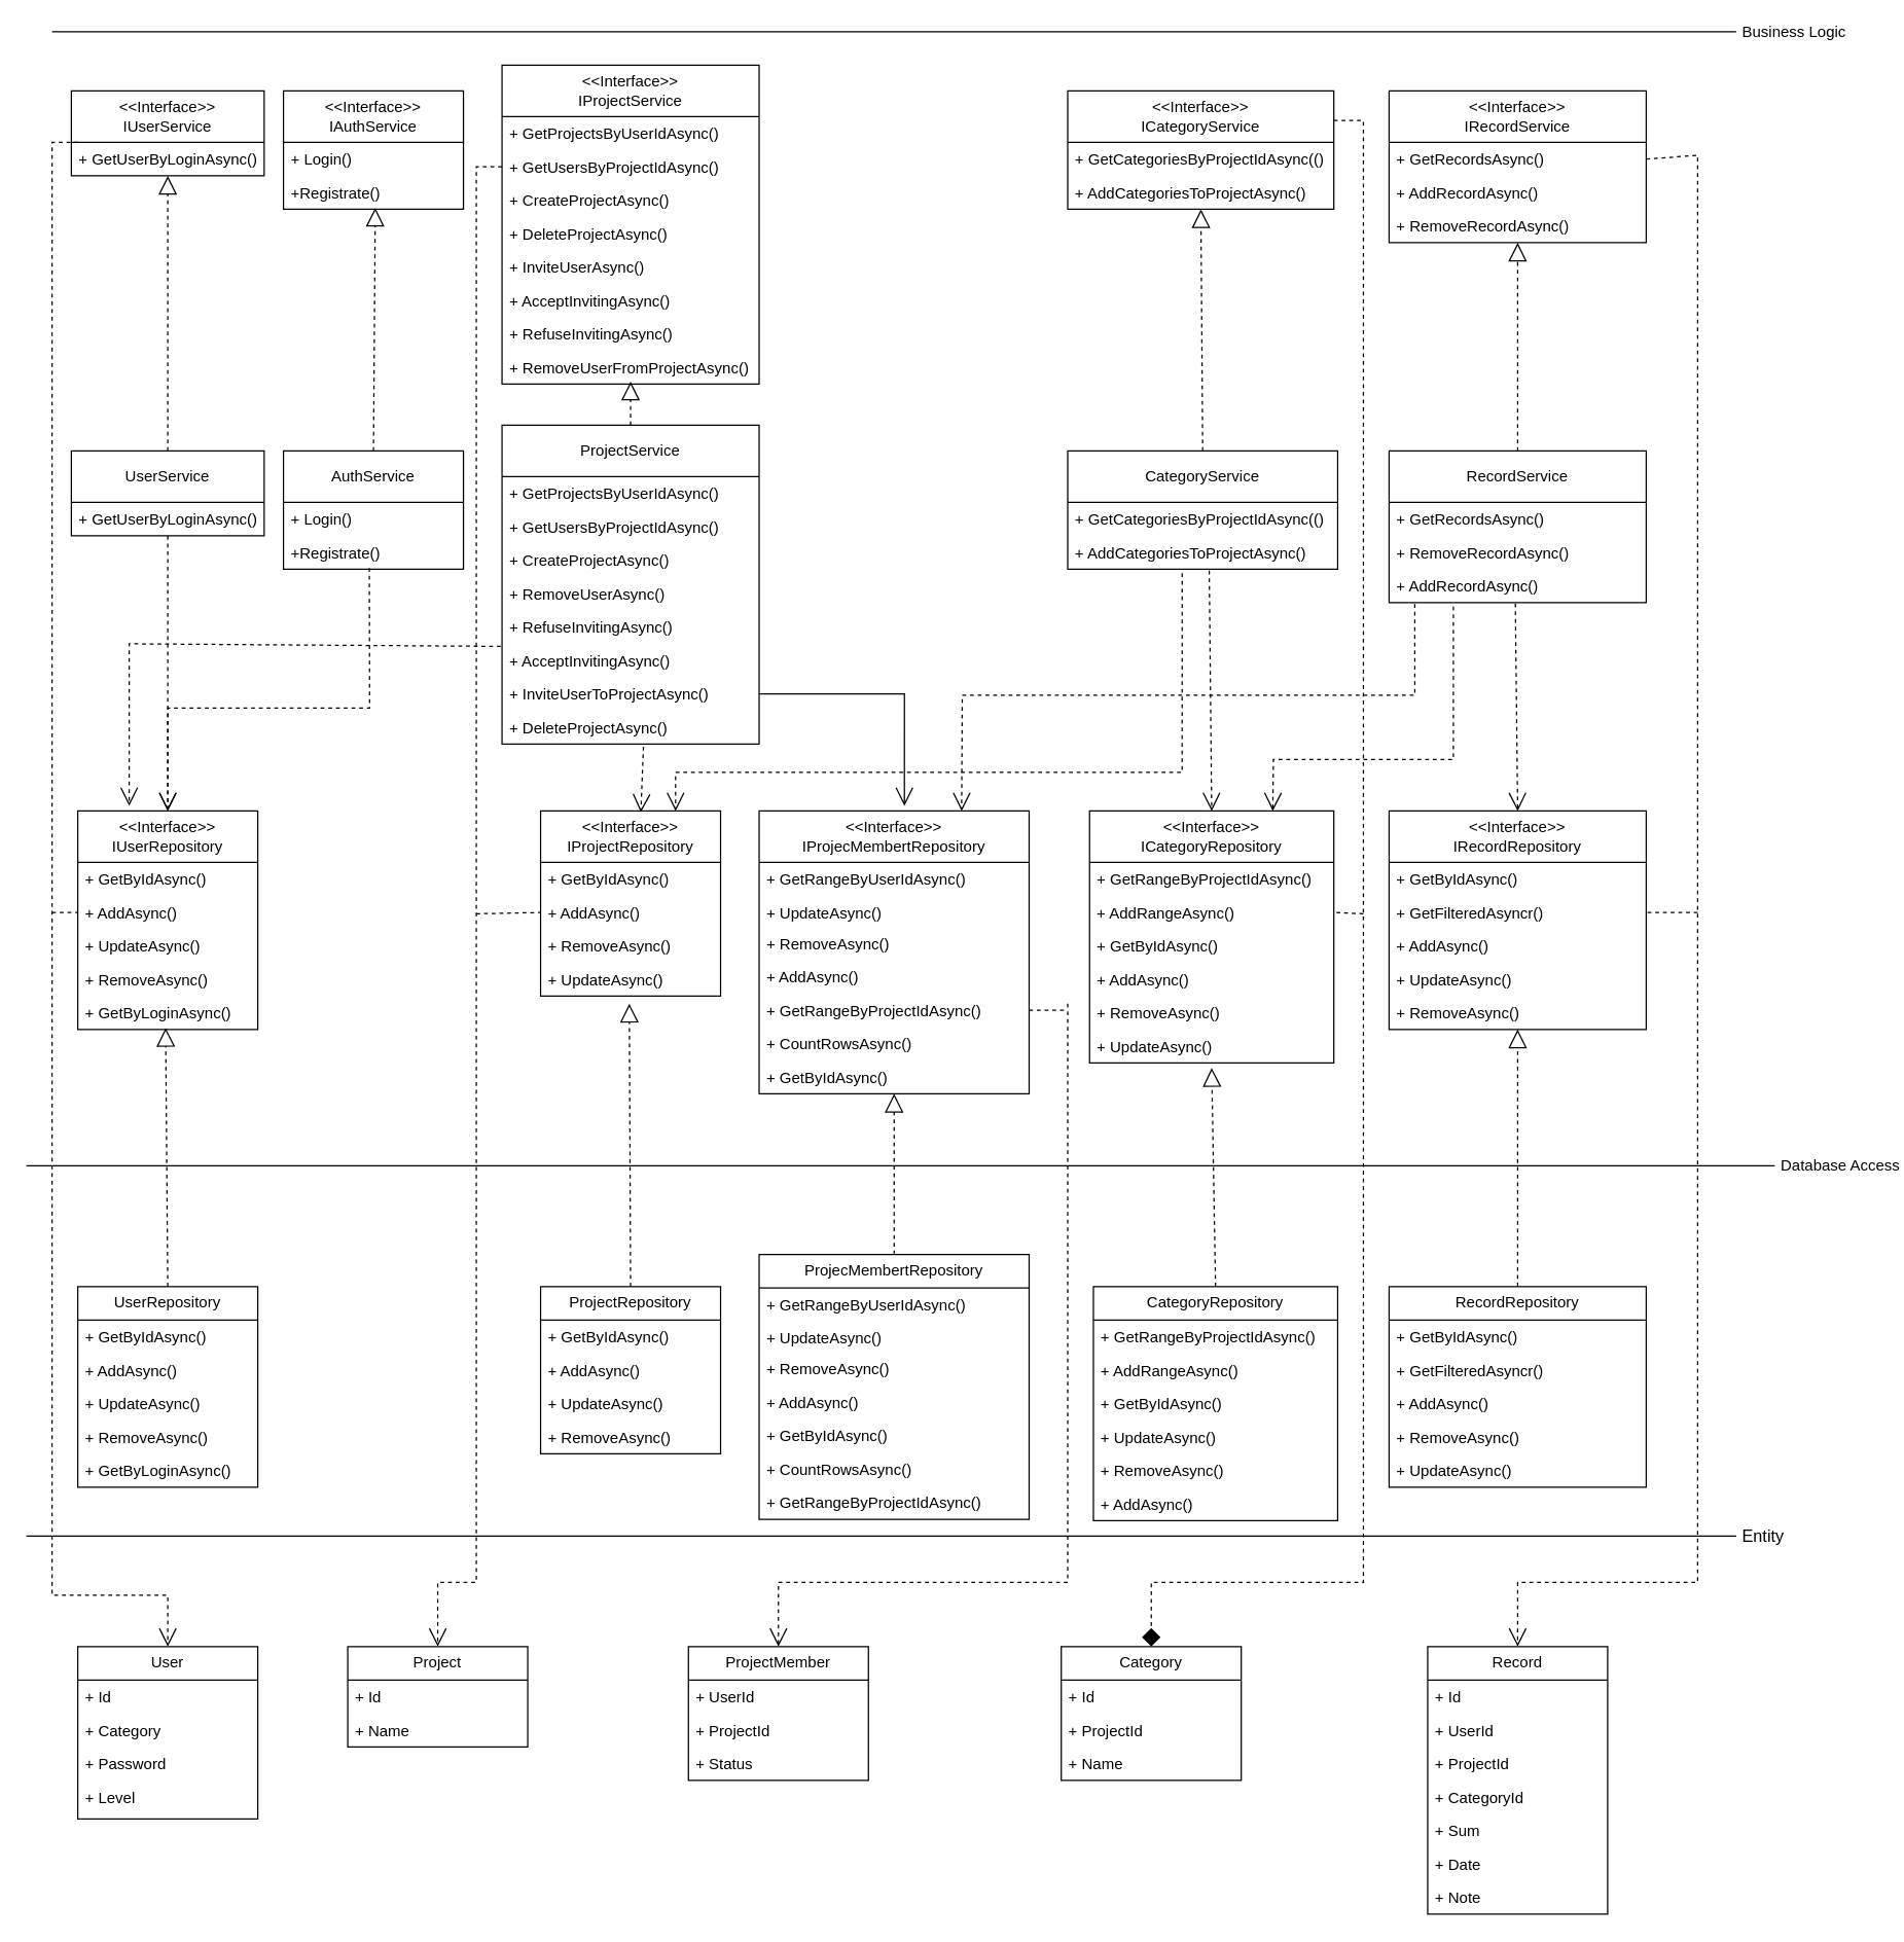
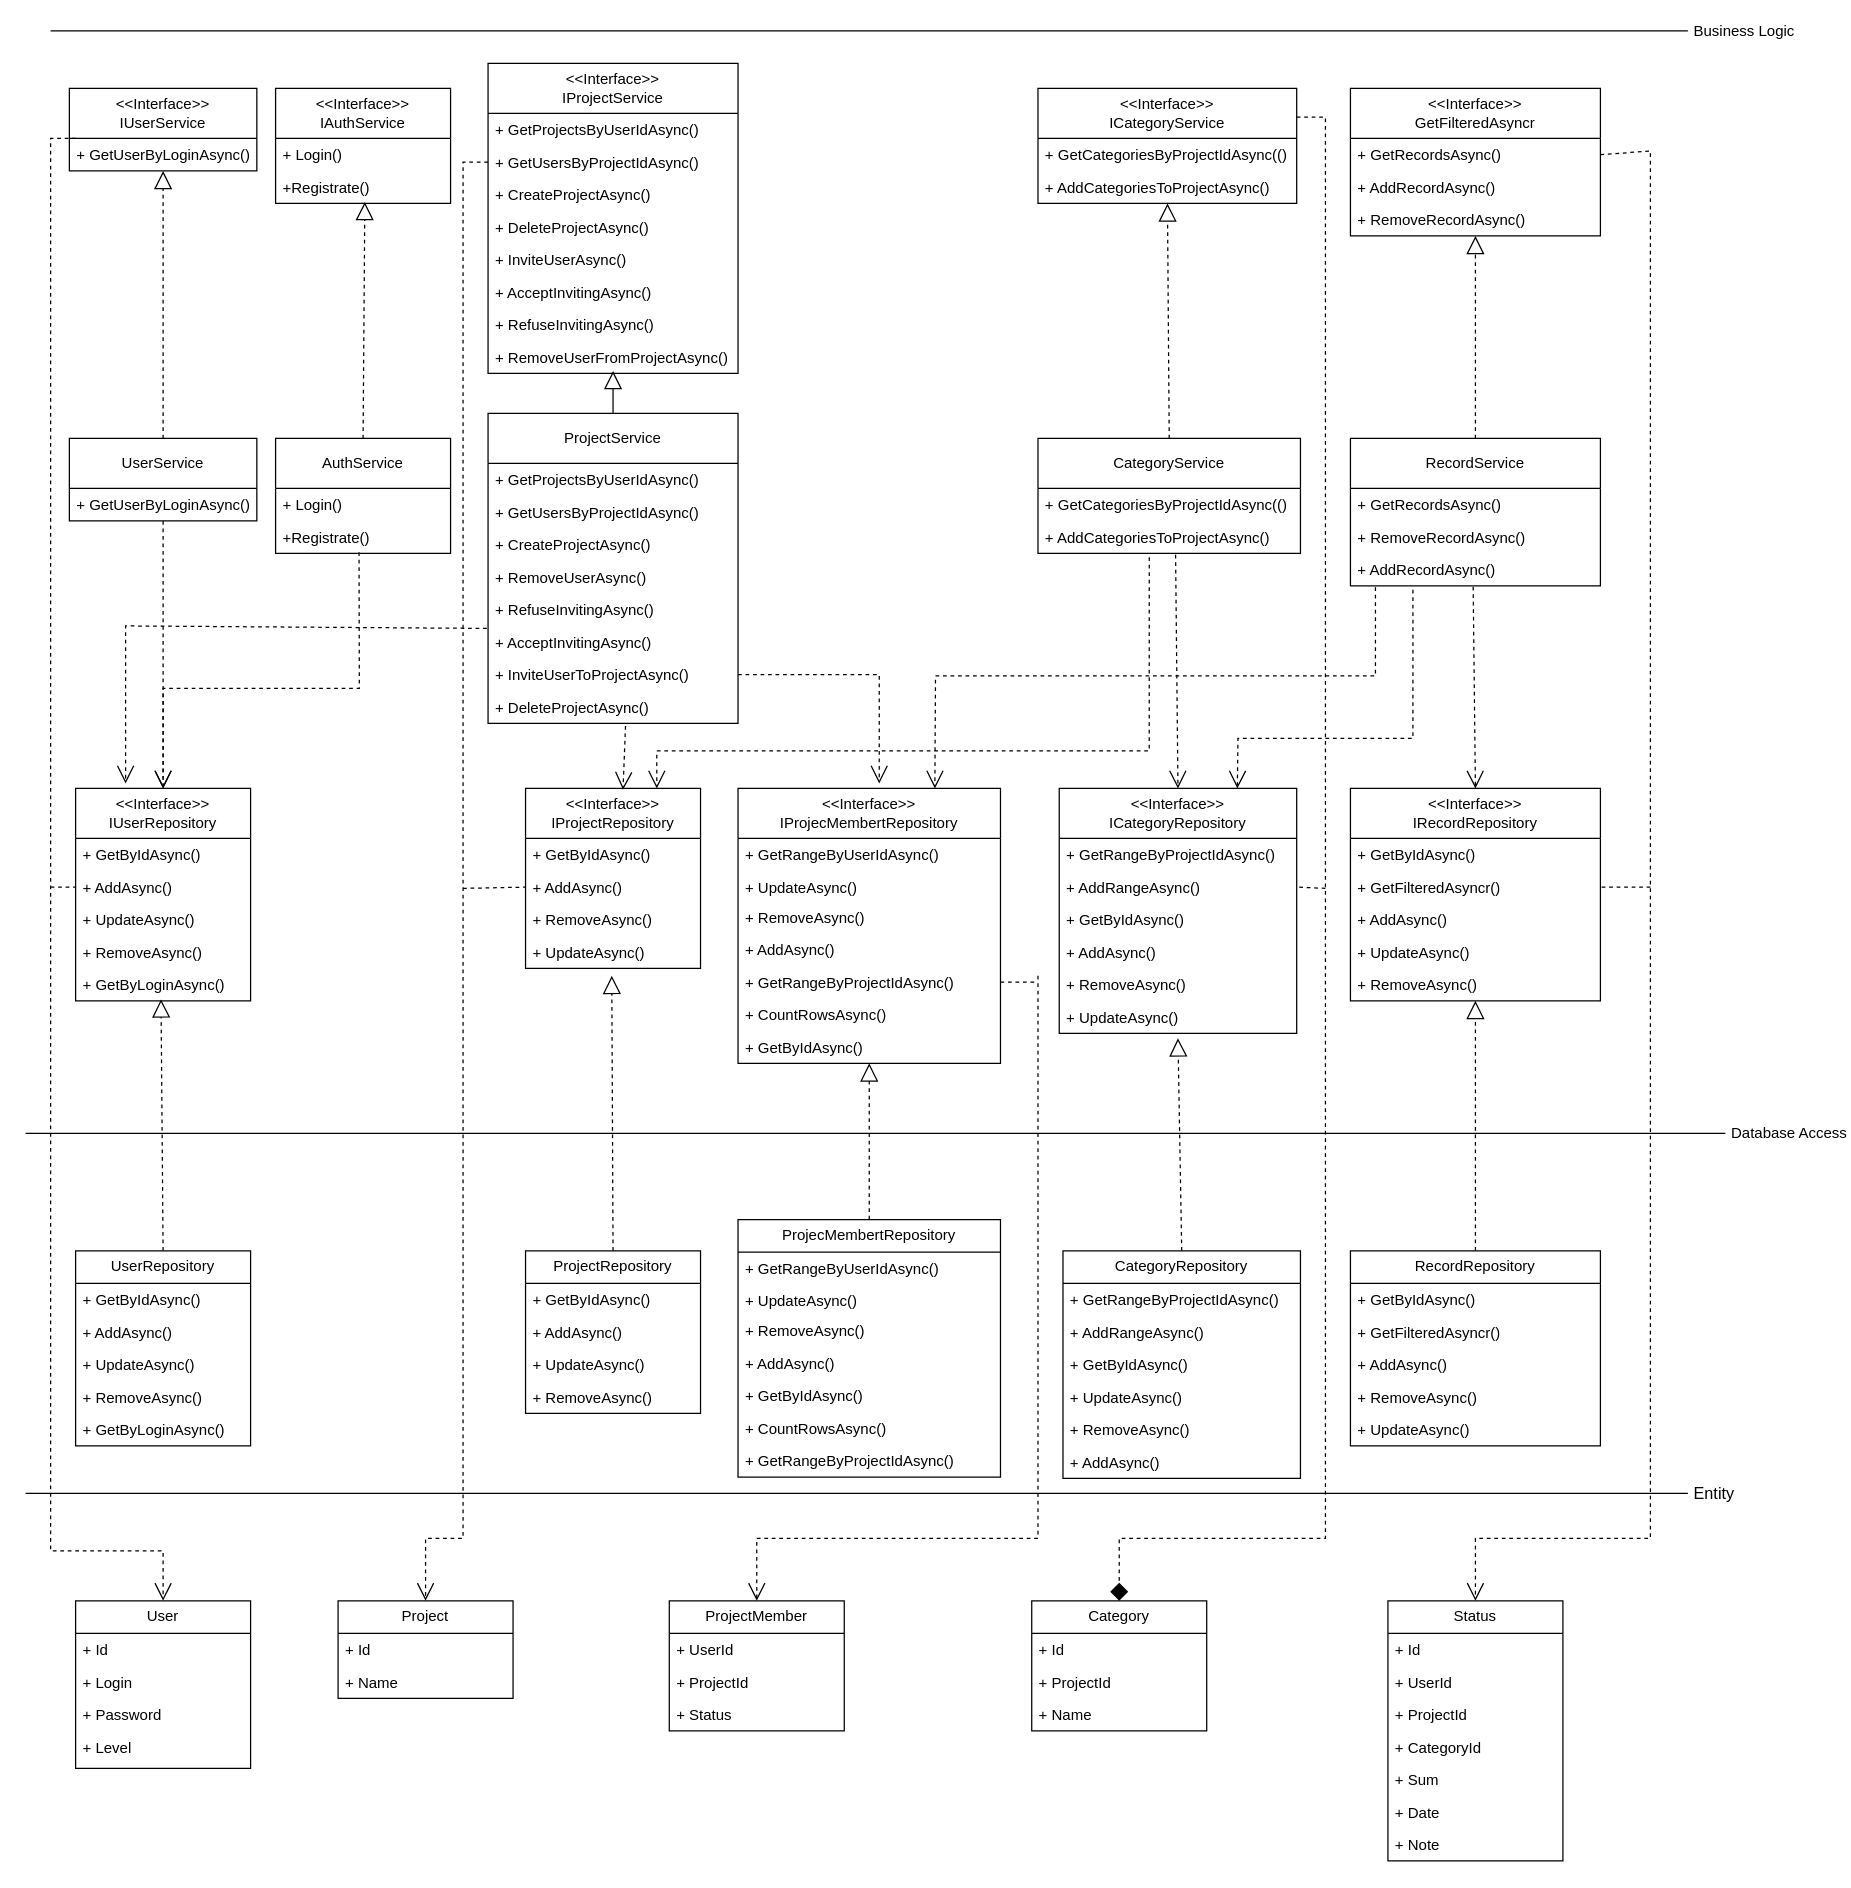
- <mxCell id="104" value="&amp;lt;&amp;lt;Interface&amp;gt;&amp;gt;&lt;div&gt;IRecordService&lt;/div&gt;" style="swimlane;fontStyle=0;childLayout=stackLayout;horizontal=1;startSize=40;fillColor=none;horizontalStack=0;resizeParent=1;resizeParentMax=0;resizeLast=0;collapsible=1;marginBottom=0;whiteSpace=wrap;html=1;" parent="1" vertex="1"><mxGeometry x="1080" y="70" width="200" height="118" as="geometry" /></mxCell>
+ <mxCell id="104" value="&amp;lt;&amp;lt;Interface&amp;gt;&amp;gt;&lt;div&gt;GetFilteredAsyncr&lt;/div&gt;" style="swimlane;fontStyle=0;childLayout=stackLayout;horizontal=1;startSize=40;fillColor=none;horizontalStack=0;resizeParent=1;resizeParentMax=0;resizeLast=0;collapsible=1;marginBottom=0;whiteSpace=wrap;html=1;" parent="1" vertex="1"><mxGeometry x="1080" y="70" width="200" height="118" as="geometry" /></mxCell>
- <mxCell id="139" value="" style="endArrow=block;dashed=1;endFill=0;endSize=12;html=1;rounded=0;exitX=0.5;exitY=0;exitDx=0;exitDy=0;entryX=0.5;entryY=0.923;entryDx=0;entryDy=0;entryPerimeter=0;" parent="1" source="113" target="100" edge="1"><mxGeometry width="160" relative="1" as="geometry"><mxPoint x="962" y="370" as="sourcePoint" /><mxPoint x="490" y="320" as="targetPoint" /></mxGeometry></mxCell>
+ <mxCell id="139" value="" style="endArrow=block;dashed=0;endFill=0;endSize=12;html=1;rounded=0;exitX=0.5;exitY=0;exitDx=0;exitDy=0;entryX=0.5;entryY=0.923;entryDx=0;entryDy=0;entryPerimeter=0;" parent="1" source="113" target="100" edge="1"><mxGeometry width="160" relative="1" as="geometry"><mxPoint x="962" y="370" as="sourcePoint" /><mxPoint x="490" y="320" as="targetPoint" /></mxGeometry></mxCell>
- <mxCell id="146" value="" style="endArrow=open;endSize=12;dashed=0;html=1;rounded=0;entryX=0.538;entryY=-0.018;entryDx=0;entryDy=0;entryPerimeter=0;exitX=1;exitY=0.5;exitDx=0;exitDy=0;" parent="1" target="69" edge="1" source="120"><mxGeometry width="160" relative="1" as="geometry"><mxPoint x="590" y="580" as="sourcePoint" /><mxPoint x="170" as="targetPoint" y="670" /><Array as="points"><mxPoint x="703" y="539" /></Array></mxGeometry></mxCell>
+ <mxCell id="146" value="" style="endArrow=open;endSize=12;dashed=1;html=1;rounded=0;entryX=0.538;entryY=-0.018;entryDx=0;entryDy=0;entryPerimeter=0;exitX=1;exitY=0.5;exitDx=0;exitDy=0;" parent="1" target="69" edge="1" source="120"><mxGeometry width="160" relative="1" as="geometry"><mxPoint x="590" y="580" as="sourcePoint" /><mxPoint x="170" as="targetPoint" y="670" /><Array as="points"><mxPoint x="703" y="539" /></Array></mxGeometry></mxCell>
- <mxCell id="14" value="Record" style="swimlane;fontStyle=0;childLayout=stackLayout;horizontal=1;startSize=26;fillColor=none;horizontalStack=0;resizeParent=1;resizeParentMax=0;resizeLast=0;collapsible=1;marginBottom=0;whiteSpace=wrap;html=1;" parent="1" vertex="1"><mxGeometry x="1110" y="1280" width="140" height="208" as="geometry" /></mxCell>
+ <mxCell id="14" value="Status" style="swimlane;fontStyle=0;childLayout=stackLayout;horizontal=1;startSize=26;fillColor=none;horizontalStack=0;resizeParent=1;resizeParentMax=0;resizeLast=0;collapsible=1;marginBottom=0;whiteSpace=wrap;html=1;" parent="1" vertex="1"><mxGeometry x="1110" y="1280" width="140" height="208" as="geometry" /></mxCell>
- <mxCell id="4" value="+ Category" style="text;strokeColor=none;fillColor=none;align=left;verticalAlign=top;spacingLeft=4;spacingRight=4;overflow=hidden;rotatable=0;points=[[0,0.5],[1,0.5]];portConstraint=eastwest;whiteSpace=wrap;html=1;" parent="2" vertex="1"><mxGeometry y="52" width="140" height="26" as="geometry" /></mxCell>
+ <mxCell id="4" value="+ Login" style="text;strokeColor=none;fillColor=none;align=left;verticalAlign=top;spacingLeft=4;spacingRight=4;overflow=hidden;rotatable=0;points=[[0,0.5],[1,0.5]];portConstraint=eastwest;whiteSpace=wrap;html=1;" parent="2" vertex="1"><mxGeometry y="52" width="140" height="26" as="geometry" /></mxCell>
